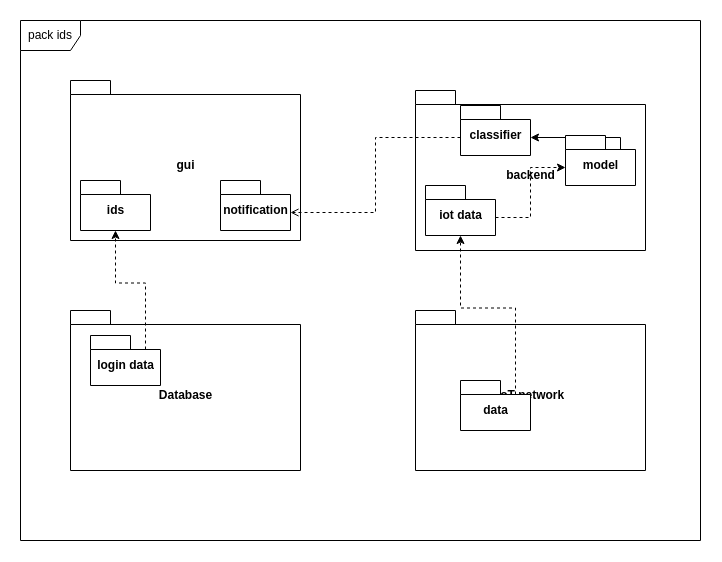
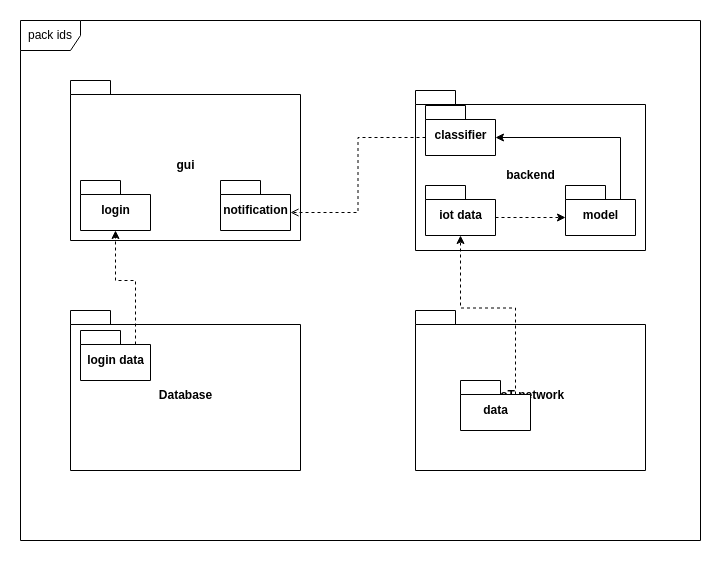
- <mxCell id="12" value="classifier" parent="1" style="shape=folder;fontStyle=1;spacingTop=10;tabWidth=40;tabHeight=14;tabPosition=left;html=1;" vertex="1"><mxGeometry x="460" y="105" as="geometry" height="50" width="70" /></mxCell>
+ <mxCell id="12" value="classifier" parent="1" style="shape=folder;fontStyle=1;spacingTop=10;tabWidth=40;tabHeight=14;tabPosition=left;html=1;" vertex="1"><mxGeometry as="geometry" y="105" x="425" height="50" width="70" /></mxCell>
- <mxCell id="10" value="model" parent="1" style="shape=folder;fontStyle=1;spacingTop=10;tabWidth=40;tabHeight=14;tabPosition=left;html=1;" vertex="1"><mxGeometry x="565" y="135" as="geometry" height="50" width="70" /></mxCell>
+ <mxCell id="10" value="model" parent="1" style="shape=folder;fontStyle=1;spacingTop=10;tabWidth=40;tabHeight=14;tabPosition=left;html=1;" vertex="1"><mxGeometry as="geometry" y="185" x="565" height="50" width="70" /></mxCell>
- <mxCell id="5" value="ids" parent="1" style="shape=folder;fontStyle=1;spacingTop=10;tabWidth=40;tabHeight=14;tabPosition=left;html=1;" vertex="1"><mxGeometry as="geometry" y="180" x="80" height="50" width="70" /></mxCell>
+ <mxCell id="5" value="login" parent="1" style="shape=folder;fontStyle=1;spacingTop=10;tabWidth=40;tabHeight=14;tabPosition=left;html=1;" vertex="1"><mxGeometry as="geometry" y="180" x="80" height="50" width="70" /></mxCell>
- <mxCell id="18" value="login data" parent="1" style="shape=folder;fontStyle=1;spacingTop=10;tabWidth=40;tabHeight=14;tabPosition=left;html=1;" vertex="1"><mxGeometry x="90" y="335" as="geometry" height="50" width="70" /></mxCell>
+ <mxCell id="18" value="login data" parent="1" style="shape=folder;fontStyle=1;spacingTop=10;tabWidth=40;tabHeight=14;tabPosition=left;html=1;" vertex="1"><mxGeometry as="geometry" y="330" x="80" height="50" width="70" /></mxCell>
